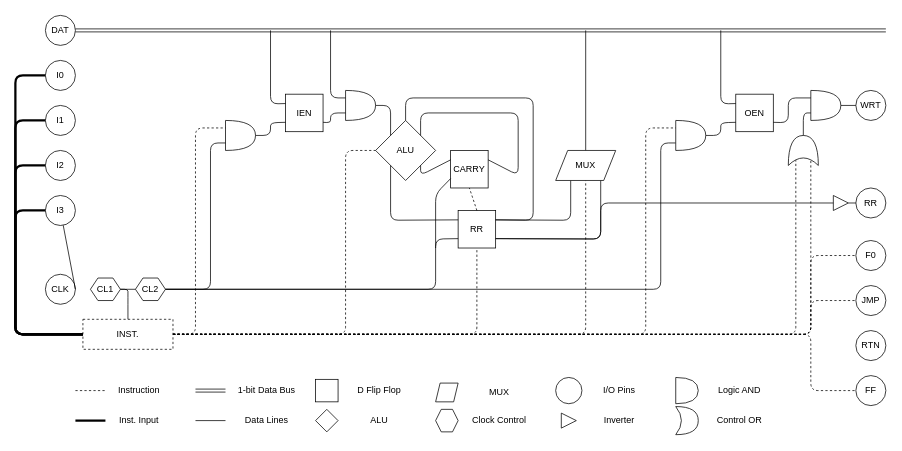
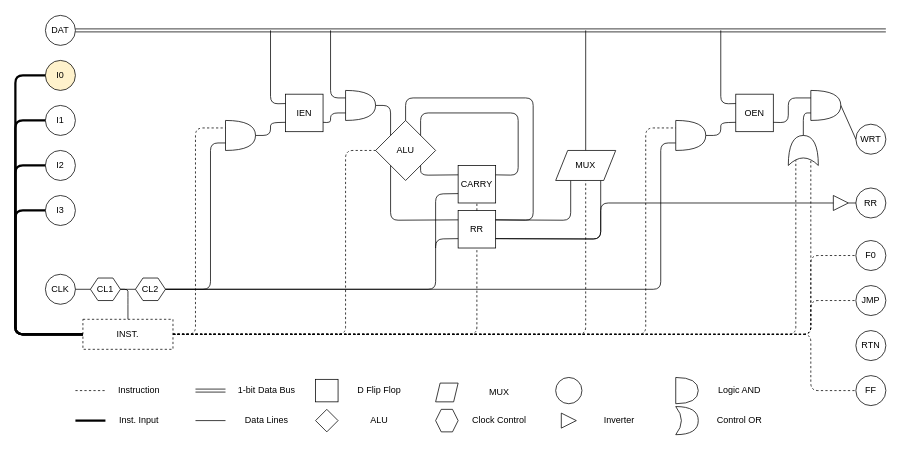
- <mxCell id="56" value="I0" style="ellipse;whiteSpace=wrap;html=1;aspect=fixed;" parent="1" vertex="1"><mxGeometry x="60" y="80" width="40" height="40" as="geometry" /></mxCell>
+ <mxCell id="56" value="I0" style="ellipse;whiteSpace=wrap;html=1;aspect=fixed;fillColor=#fff2cc;" parent="1" vertex="1"><mxGeometry x="60" y="80" width="40" height="40" as="geometry" /></mxCell>
- <mxCell id="14" value="WRT" style="ellipse;whiteSpace=wrap;html=1;aspect=fixed;" parent="1" vertex="1"><mxGeometry x="1140" y="120" width="40" height="40" as="geometry" /></mxCell>
+ <mxCell id="14" value="WRT" style="ellipse;whiteSpace=wrap;html=1;aspect=fixed;" parent="1" vertex="1"><mxGeometry x="1140" y="165" width="40" height="40" as="geometry" /></mxCell>
- <mxCell id="4" value="CARRY" style="rounded=0;whiteSpace=wrap;html=1;labelBackgroundColor=none;" parent="1" vertex="1"><mxGeometry x="600" y="200" width="50" height="50" as="geometry" /></mxCell>
+ <mxCell id="4" value="CARRY" style="rounded=0;whiteSpace=wrap;html=1;labelBackgroundColor=none;" parent="1" vertex="1"><mxGeometry x="610" y="220" width="50" height="50" as="geometry" /></mxCell>
- <mxCell id="57" value="" style="endArrow=none;html=1;exitX=1;exitY=0.5;exitDx=0;exitDy=0;" parent="1" source="52" target="55" edge="1"><mxGeometry width="50" height="50" relative="1" as="geometry"><mxPoint x="140" y="280" as="sourcePoint" /><mxPoint x="190" y="230" as="targetPoint" /></mxGeometry></mxCell>
+ <mxCell id="57" value="" style="endArrow=none;html=1;exitX=1;exitY=0.5;exitDx=0;exitDy=0;entryX=0;entryY=0.5;entryDx=0;entryDy=0;" parent="1" source="52" target="20" edge="1"><mxGeometry width="50" height="50" relative="1" as="geometry"><mxPoint x="140" y="280" as="sourcePoint" /><mxPoint x="190" y="230" as="targetPoint" /></mxGeometry></mxCell>
- <mxCell id="86" value="I/O Pins" style="text;html=1;strokeColor=none;fillColor=none;align=center;verticalAlign=middle;whiteSpace=wrap;rounded=0;" parent="1" vertex="1"><mxGeometry x="780" y="510" width="90" height="20" as="geometry" /></mxCell>
